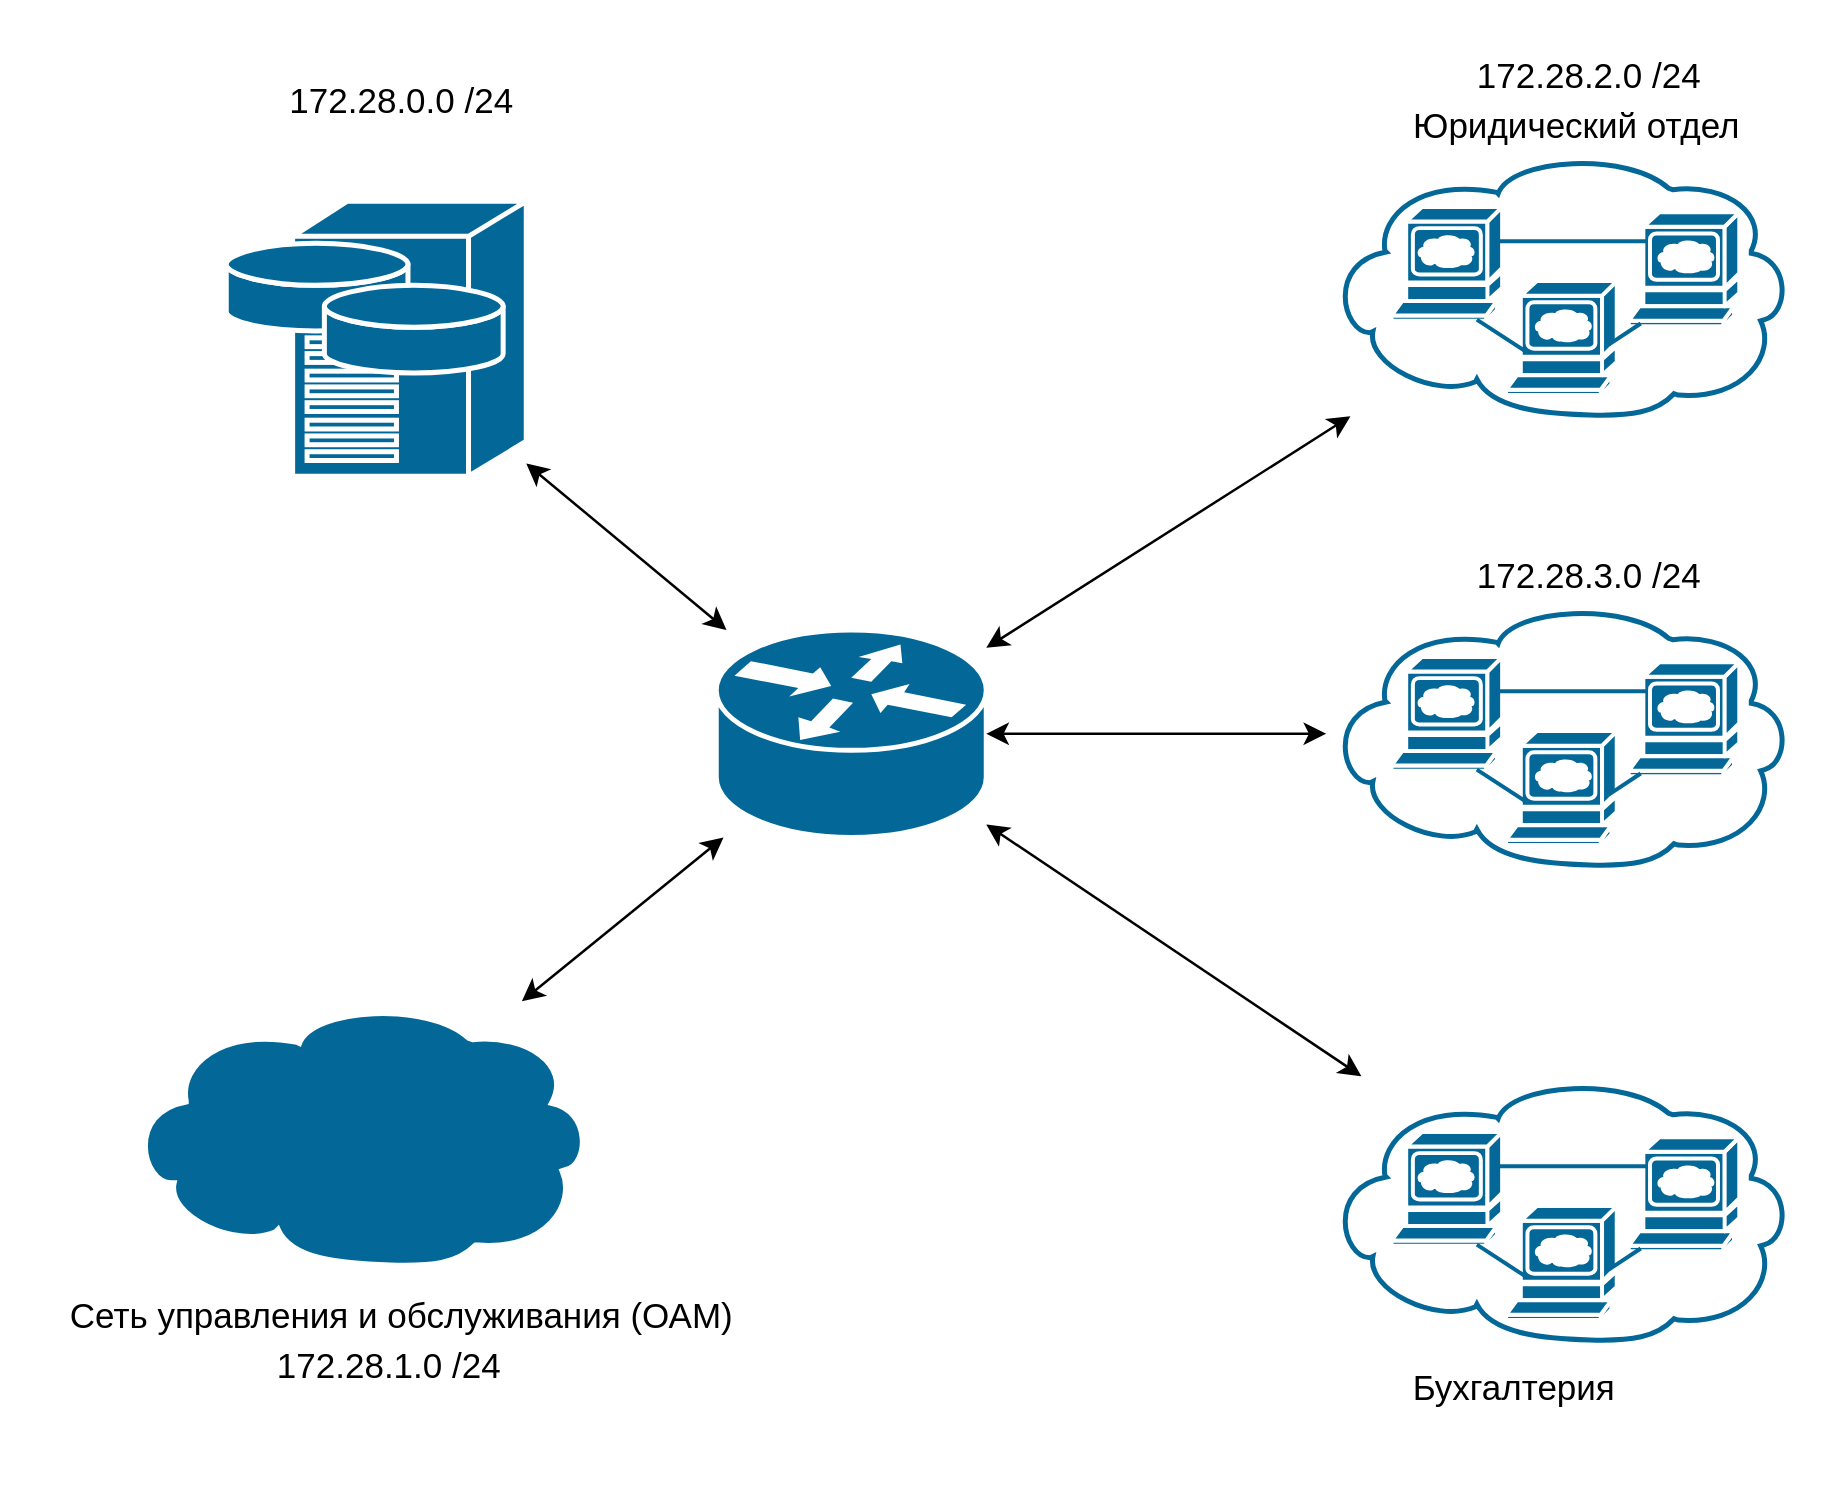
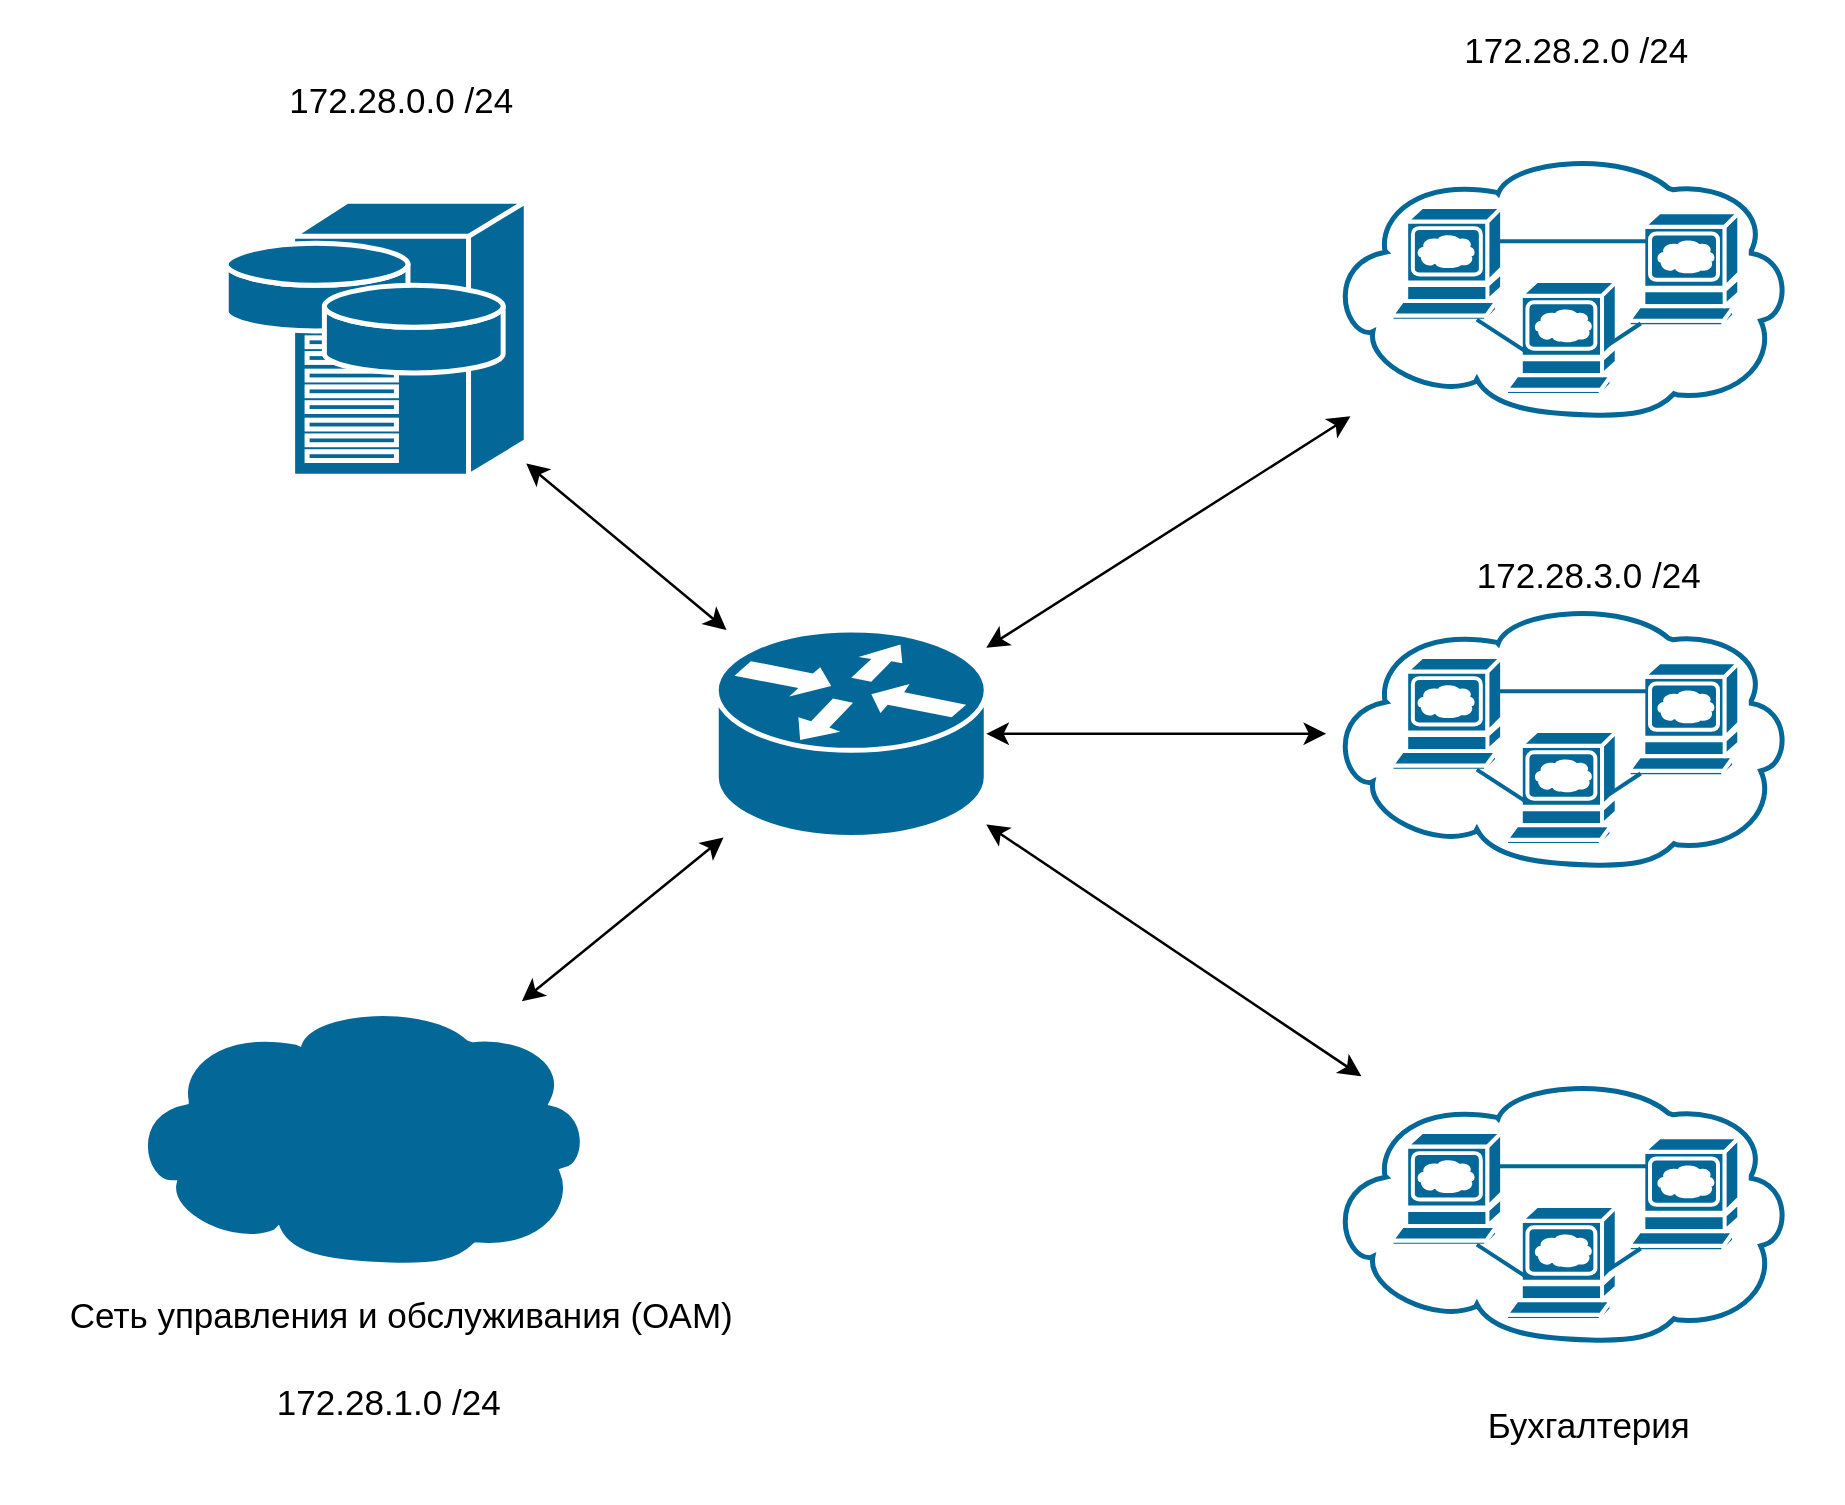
- <mxCell id="18" value="172.28.2.0 /24" style="text;html=1;align=center;verticalAlign=middle;resizable=0;points=[];autosize=1;strokeColor=none;fillColor=none;fontSize=14;" vertex="1" parent="1"><mxGeometry x="580" y="20" width="110" height="20" as="geometry" /></mxCell>
+ <mxCell id="18" value="172.28.2.0 /24" style="text;html=1;align=center;verticalAlign=middle;resizable=0;points=[];autosize=1;strokeColor=none;fillColor=none;fontSize=14;" vertex="1" parent="1"><mxGeometry x="575" y="10" width="110" height="20" as="geometry" /></mxCell>
- <mxCell id="14" value="Юридический отдел" style="text;html=1;align=center;verticalAlign=middle;resizable=0;points=[];autosize=1;strokeColor=none;fillColor=none;fontSize=14;" vertex="1" parent="1"><mxGeometry x="555" y="40" width="150" height="20" as="geometry" /></mxCell>
- <mxCell id="17" value="172.28.1.0 /24" style="text;html=1;align=center;verticalAlign=middle;resizable=0;points=[];autosize=1;strokeColor=none;fillColor=none;fontSize=14;" vertex="1" parent="1"><mxGeometry x="100" y="536" width="110" height="20" as="geometry" /></mxCell>
+ <mxCell id="17" value="172.28.1.0 /24" style="text;html=1;align=center;verticalAlign=middle;resizable=0;points=[];autosize=1;strokeColor=none;fillColor=none;fontSize=14;" vertex="1" parent="1"><mxGeometry x="100" y="551" width="110" height="20" as="geometry" /></mxCell>
- <mxCell id="15" value="Бухгалтерия" style="text;html=1;align=center;verticalAlign=middle;resizable=0;points=[];autosize=1;strokeColor=none;fillColor=none;fontSize=14;" vertex="1" parent="1"><mxGeometry x="555" y="545" width="100" height="20" as="geometry" /></mxCell>
+ <mxCell id="15" value="Бухгалтерия" style="text;html=1;align=center;verticalAlign=middle;resizable=0;points=[];autosize=1;strokeColor=none;fillColor=none;fontSize=14;" vertex="1" parent="1"><mxGeometry x="585" y="560" width="100" height="20" as="geometry" /></mxCell>
